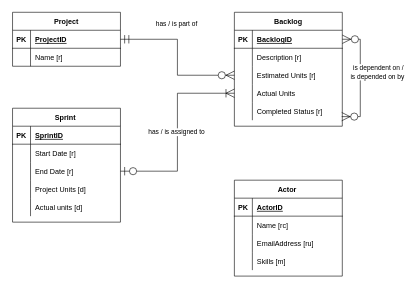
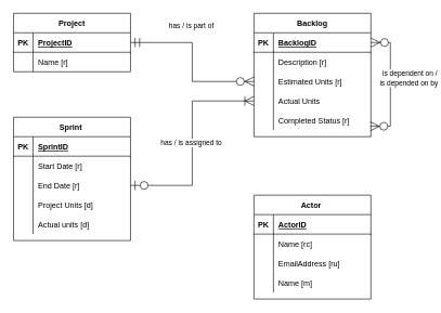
- <mxCell id="54" value="Skills [m]" style="shape=partialRectangle;connectable=0;fillColor=none;top=0;left=0;bottom=0;right=0;align=left;spacingLeft=6;overflow=hidden;" vertex="1" parent="52"><mxGeometry x="30" width="150" height="30" as="geometry" /></mxCell>
+ <mxCell id="54" value="Name [m]" style="shape=partialRectangle;connectable=0;fillColor=none;top=0;left=0;bottom=0;right=0;align=left;spacingLeft=6;overflow=hidden;" vertex="1" parent="52"><mxGeometry x="30" width="150" height="30" as="geometry" /></mxCell>
